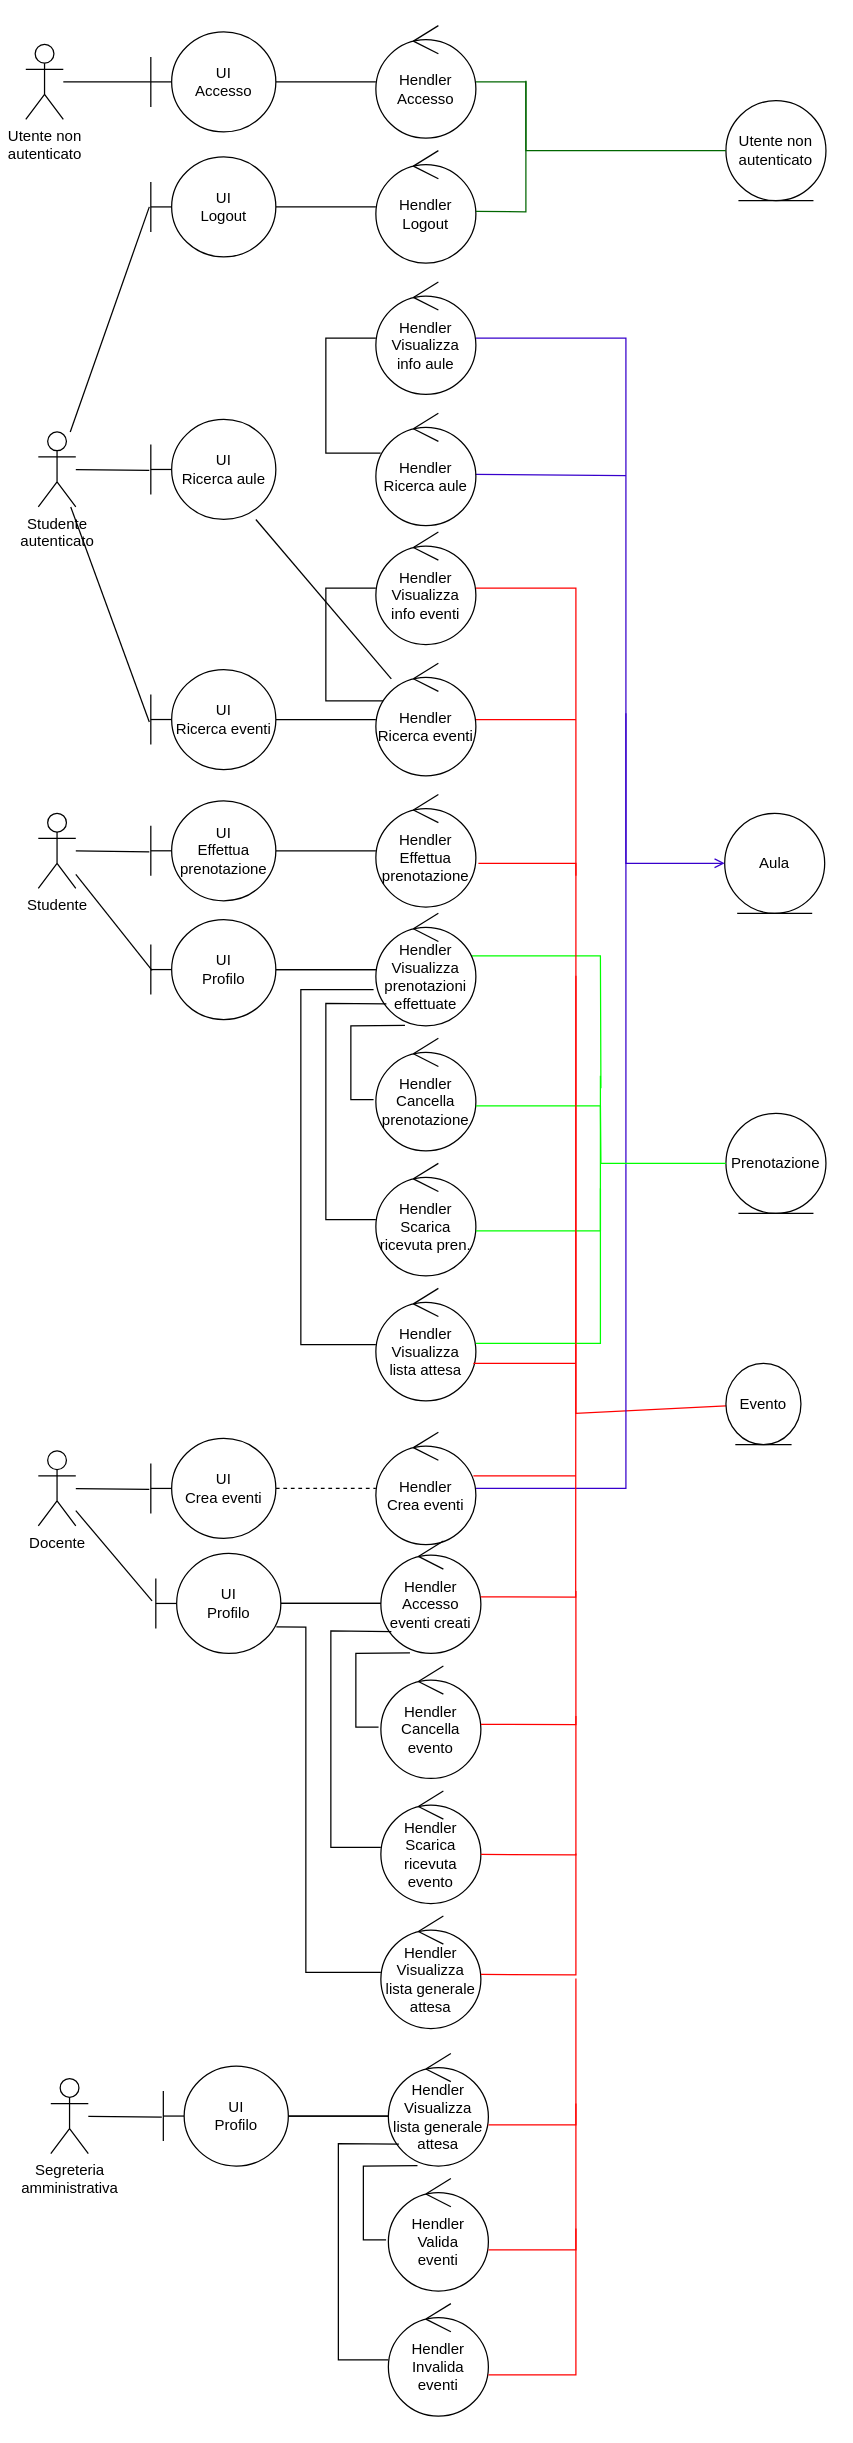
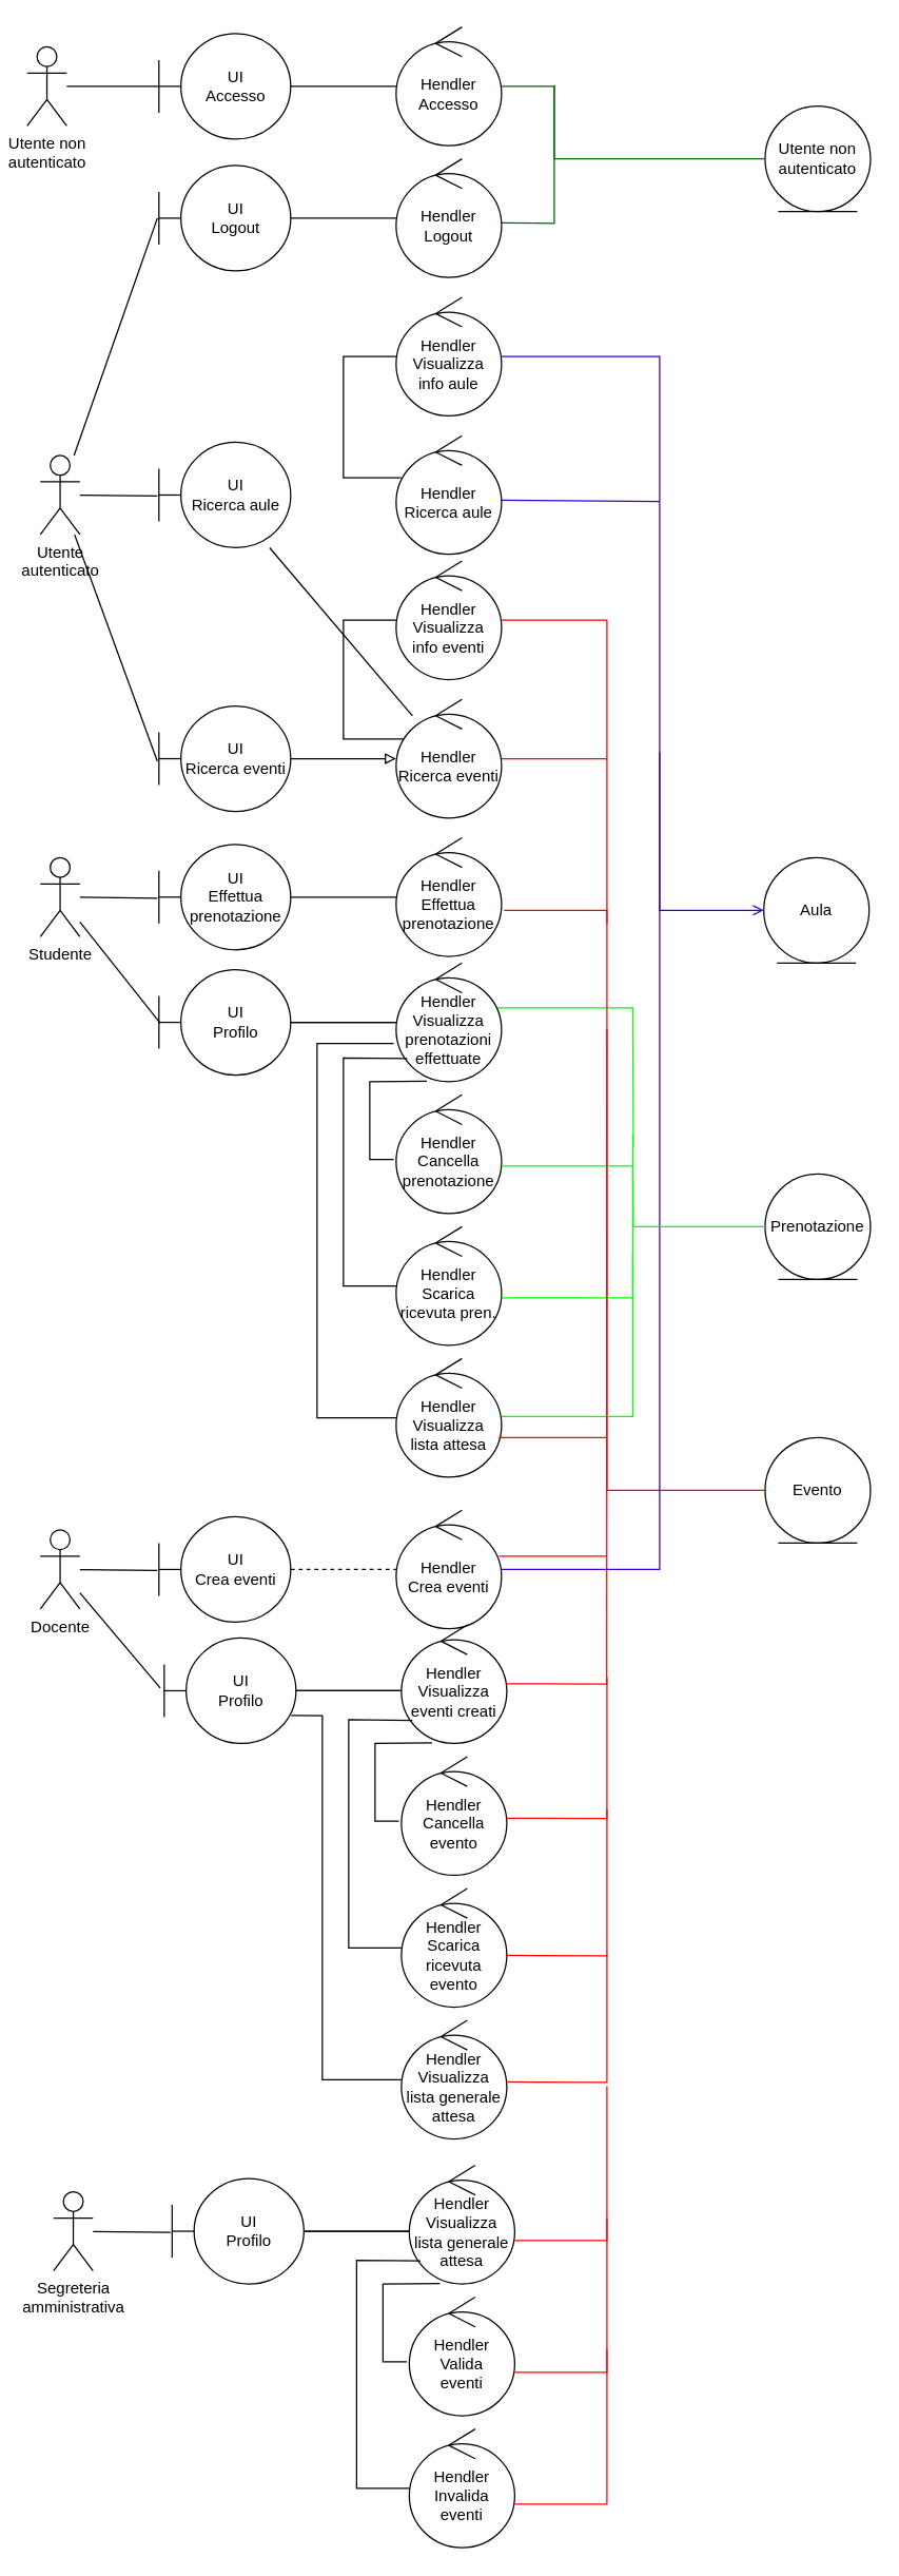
- <mxCell id="16" value="Studente &lt;br&gt;autenticato" style="shape=umlActor;verticalLabelPosition=bottom;verticalAlign=top;html=1;" parent="1" vertex="1"><mxGeometry x="30" y="345" width="30" height="60" as="geometry" /></mxCell>
+ <mxCell id="16" value="Utente &lt;br&gt;autenticato" style="shape=umlActor;verticalLabelPosition=bottom;verticalAlign=top;html=1;" parent="1" vertex="1"><mxGeometry x="30" y="345" width="30" height="60" as="geometry" /></mxCell>
- <mxCell id="24" value="" style="edgeStyle=none;rounded=0;orthogonalLoop=1;jettySize=auto;html=1;endArrow=none;endFill=0;" parent="1" source="25" target="28" edge="1"><mxGeometry relative="1" as="geometry" /></mxCell>
+ <mxCell id="24" value="" style="edgeStyle=none;rounded=0;orthogonalLoop=1;jettySize=auto;html=1;endArrow=block;endFill=0;" parent="1" source="25" target="28" edge="1"><mxGeometry relative="1" as="geometry" /></mxCell>
- <mxCell id="34" value="Evento" style="ellipse;shape=umlEntity;whiteSpace=wrap;html=1;" parent="1" vertex="1"><mxGeometry x="580" y="1090" width="60" height="65" as="geometry" /></mxCell>
+ <mxCell id="34" value="Evento" style="ellipse;shape=umlEntity;whiteSpace=wrap;html=1;" parent="1" vertex="1"><mxGeometry x="580" y="1090" width="80" height="80" as="geometry" /></mxCell>
- <mxCell id="61" value="Hendler&lt;br&gt;Accesso eventi creati" style="ellipse;shape=umlControl;whiteSpace=wrap;html=1;" parent="1" vertex="1"><mxGeometry x="304" y="1232" width="80" height="90" as="geometry" /></mxCell>
+ <mxCell id="61" value="Hendler&lt;br&gt;Visualizza eventi creati" style="ellipse;shape=umlControl;whiteSpace=wrap;html=1;" parent="1" vertex="1"><mxGeometry x="304" y="1232" width="80" height="90" as="geometry" /></mxCell>
